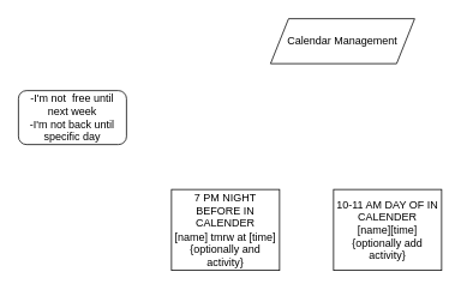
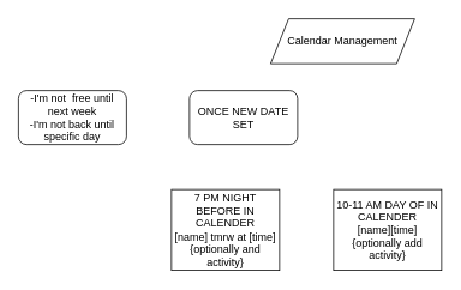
+ <mxCell id="4" value="ONCE NEW DATE SET" style="rounded=1;whiteSpace=wrap;html=1;" vertex="1" parent="1"><mxGeometry x="210" y="100" width="120" height="60" as="geometry" /></mxCell>
